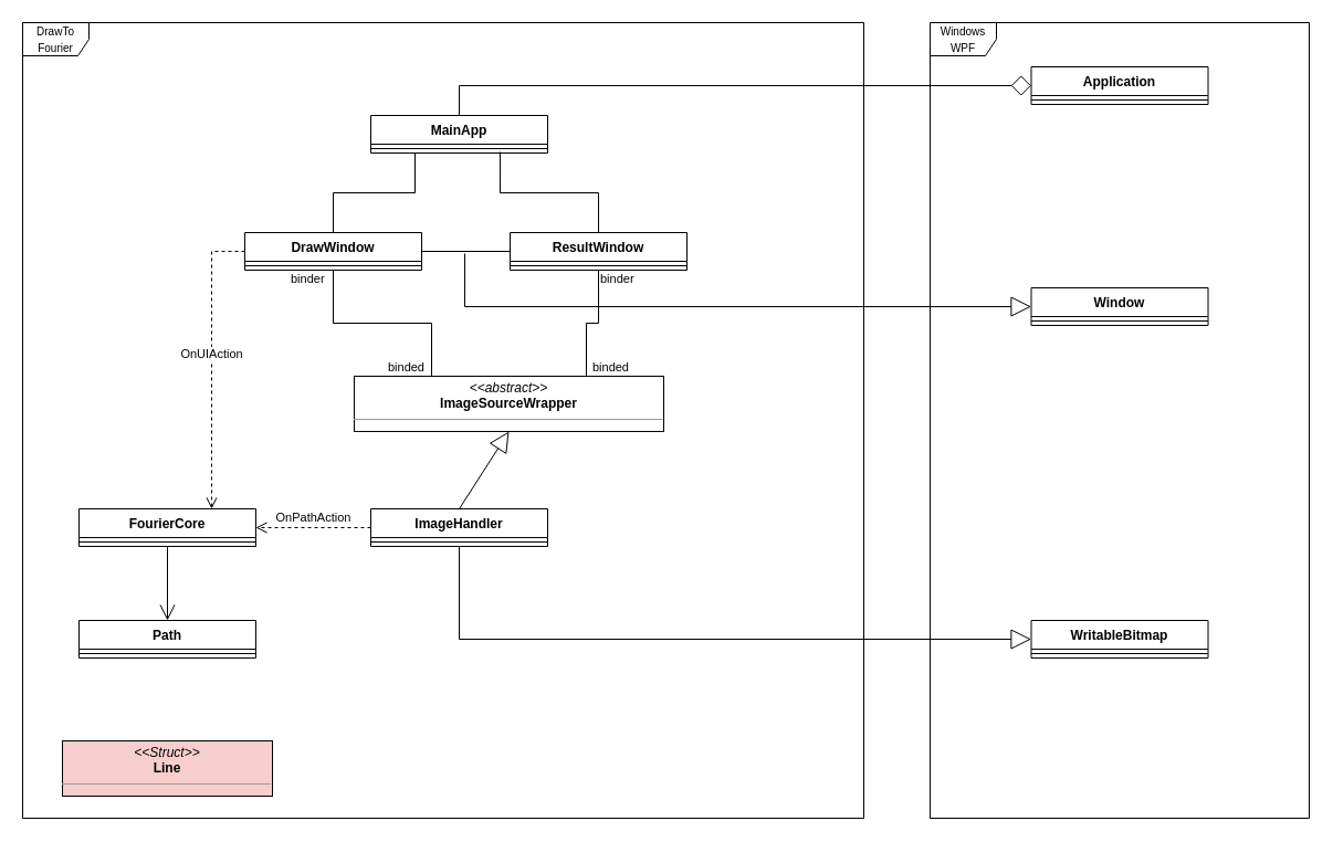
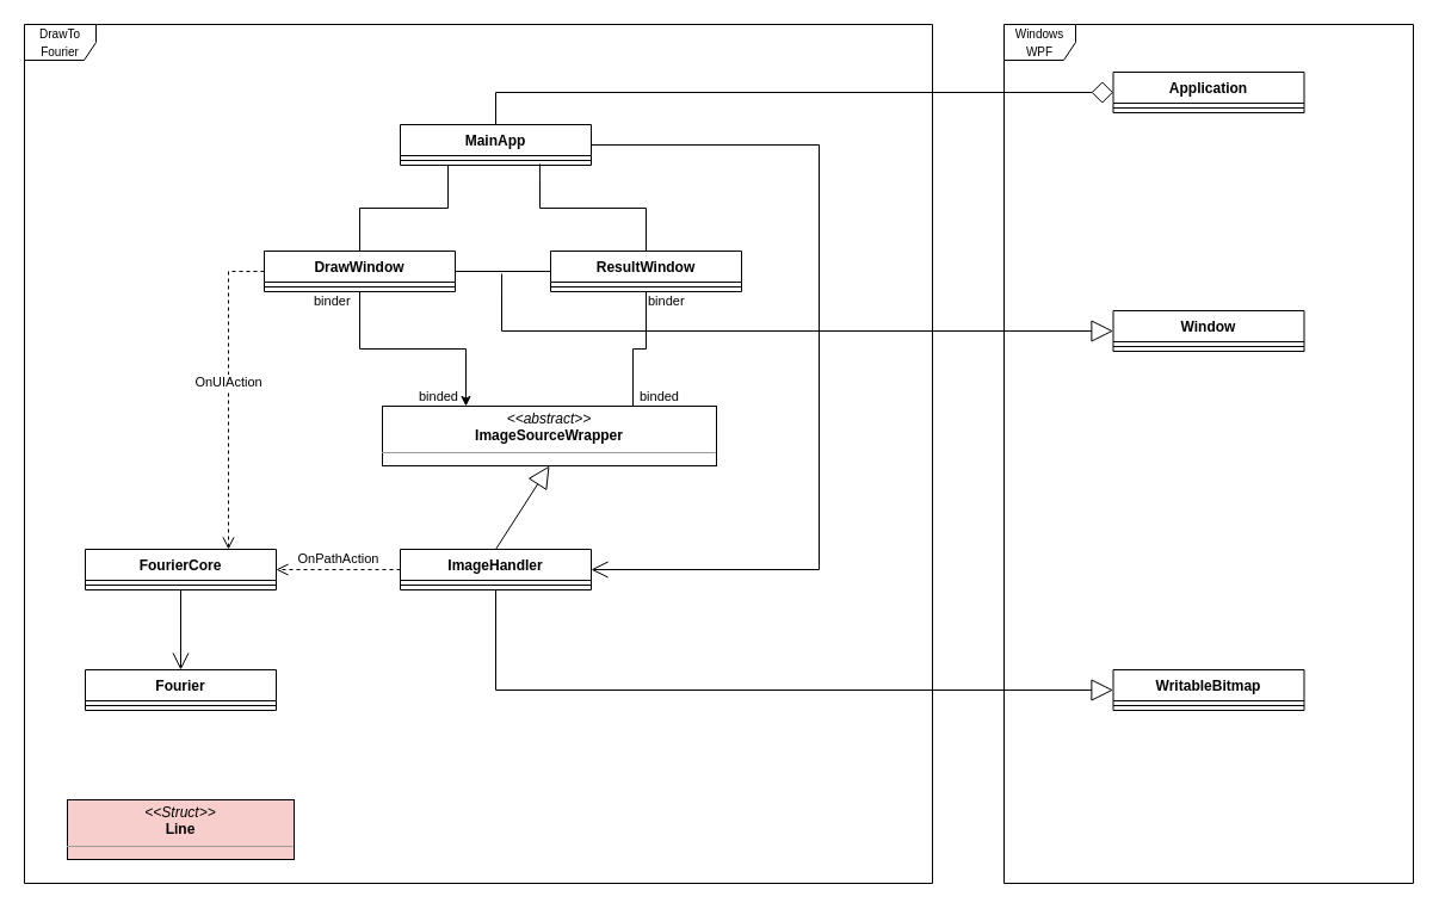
+ <mxCell id="21" value="" style="endArrow=open;endFill=1;endSize=12;html=1;rounded=0;exitX=1;exitY=0.5;exitDx=0;exitDy=0;entryX=1;entryY=0.5;entryDx=0;entryDy=0;" parent="1" source="4" target="26" edge="1"><mxGeometry width="160" relative="1" as="geometry"><mxPoint x="440" y="67" as="sourcePoint" /><mxPoint x="495" y="477" as="targetPoint" /><Array as="points"><mxPoint x="686" y="121" /><mxPoint x="686" y="477" /></Array></mxGeometry></mxCell>
- <mxCell id="13" value="" style="endArrow=none;html=1;edgeStyle=orthogonalEdgeStyle;rounded=0;exitX=0.5;exitY=1;exitDx=0;exitDy=0;entryX=0.25;entryY=0;entryDx=0;entryDy=0;" parent="1" source="6" target="12" edge="1"><mxGeometry relative="1" as="geometry"><mxPoint x="331" y="310" as="sourcePoint" /><mxPoint x="491" y="310" as="targetPoint" /></mxGeometry></mxCell>
+ <mxCell id="13" value="" style="endArrow=classic;html=1;edgeStyle=orthogonalEdgeStyle;rounded=0;exitX=0.5;exitY=1;exitDx=0;exitDy=0;entryX=0.25;entryY=0;entryDx=0;entryDy=0;" parent="1" source="6" target="12" edge="1"><mxGeometry relative="1" as="geometry"><mxPoint x="331" y="310" as="sourcePoint" /><mxPoint x="491" y="310" as="targetPoint" /></mxGeometry></mxCell>
- <mxCell id="22" value="Path" style="swimlane;fontStyle=1;align=center;verticalAlign=top;childLayout=stackLayout;horizontal=1;startSize=26;horizontalStack=0;resizeParent=1;resizeParentMax=0;resizeLast=0;collapsible=1;marginBottom=0;" parent="1" vertex="1"><mxGeometry x="71" y="561" width="160" height="34" as="geometry" /></mxCell>
+ <mxCell id="22" value="Fourier" style="swimlane;fontStyle=1;align=center;verticalAlign=top;childLayout=stackLayout;horizontal=1;startSize=26;horizontalStack=0;resizeParent=1;resizeParentMax=0;resizeLast=0;collapsible=1;marginBottom=0;" parent="1" vertex="1"><mxGeometry x="71" y="561" width="160" height="34" as="geometry" /></mxCell>
